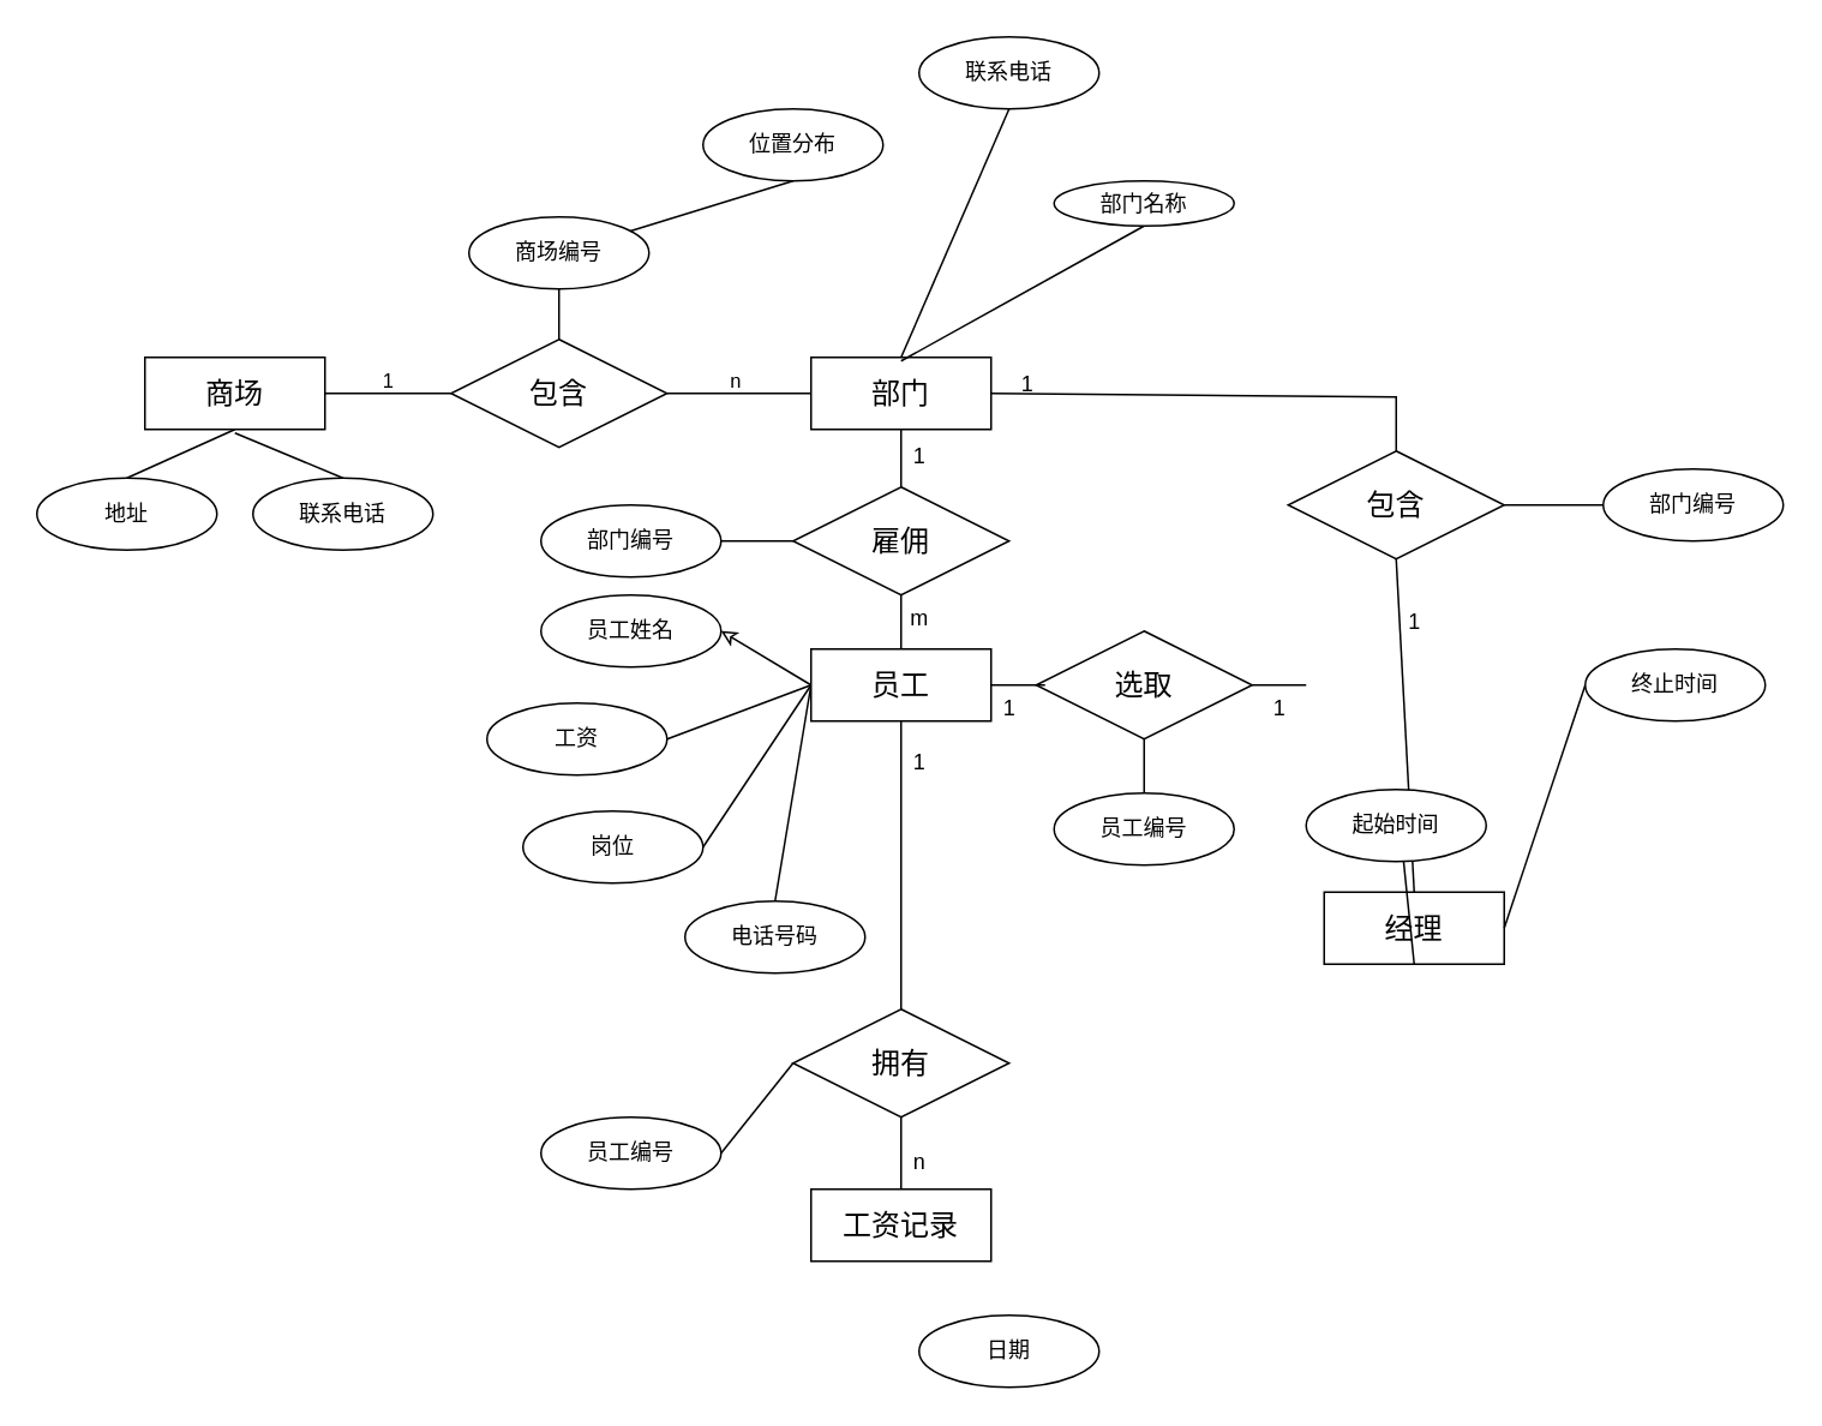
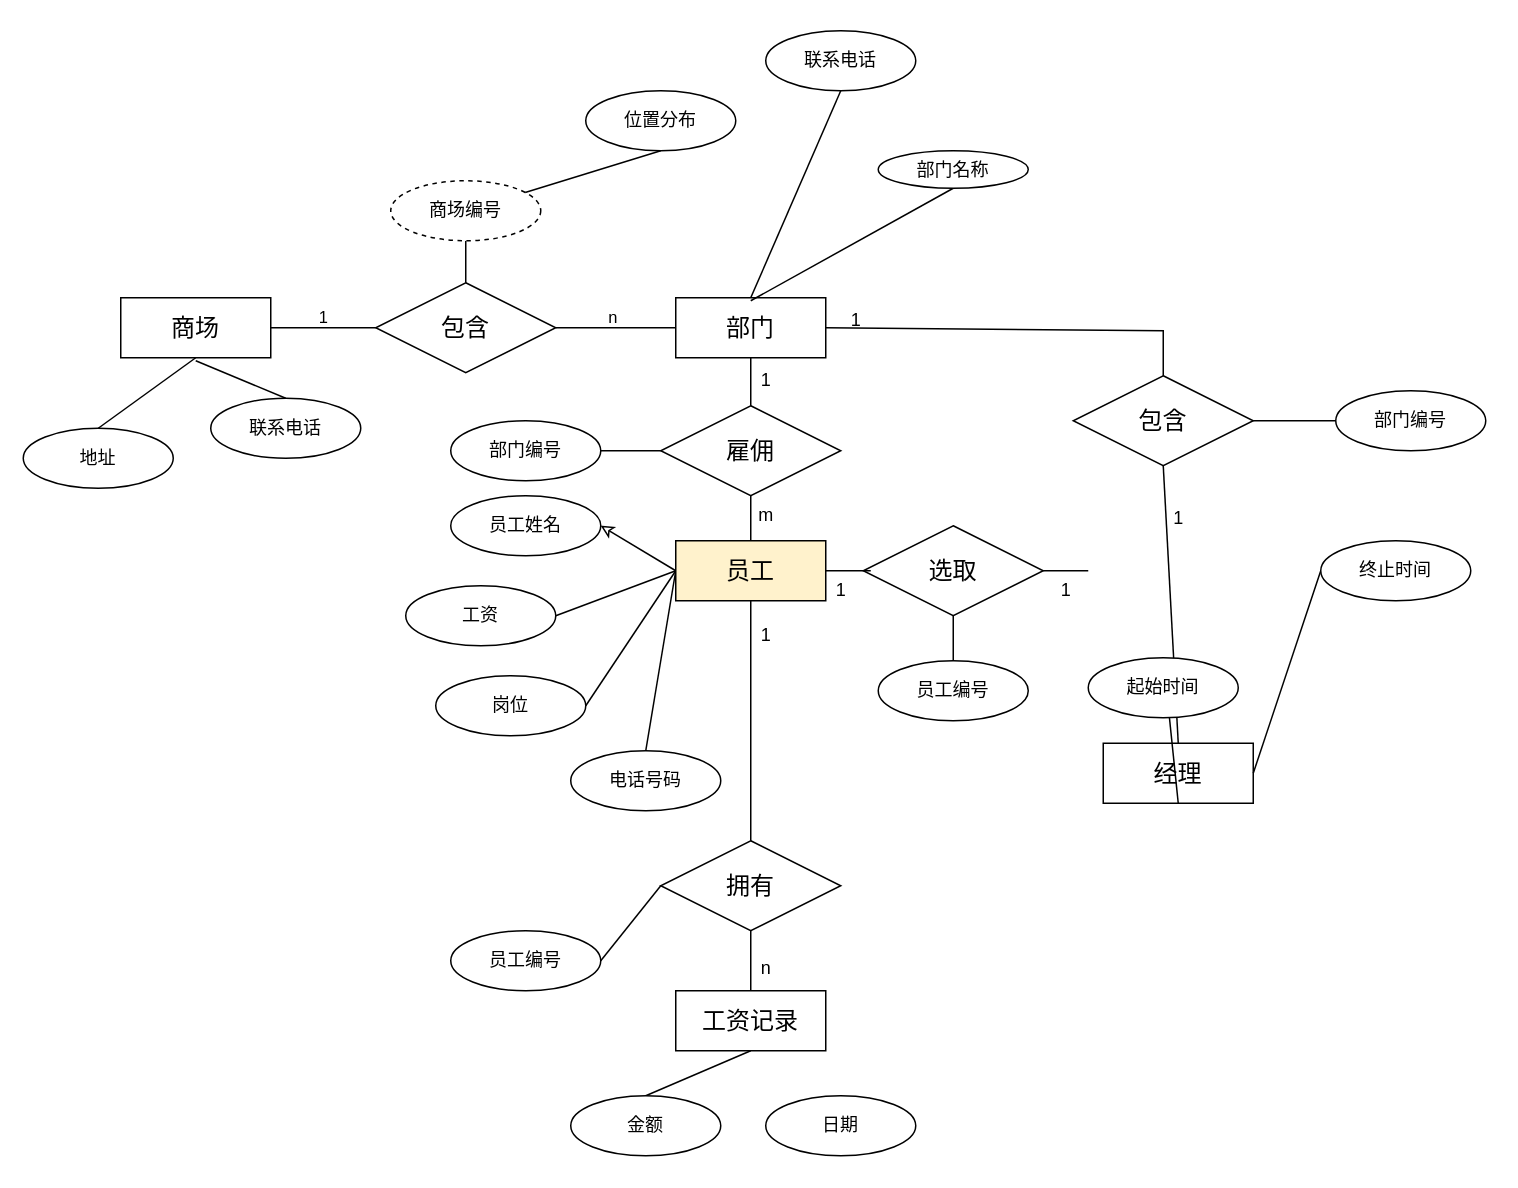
- <mxCell id="38" value="商场编号" style="ellipse;whiteSpace=wrap;html=1;align=center;" parent="1" vertex="1"><mxGeometry x="260" y="120" width="100" height="40" as="geometry" /></mxCell>
+ <mxCell id="38" value="商场编号" style="ellipse;whiteSpace=wrap;html=1;align=center;dashed=1;" parent="1" vertex="1"><mxGeometry x="260" y="120" width="100" height="40" as="geometry" /></mxCell>
- <mxCell id="40" value="地址" style="ellipse;whiteSpace=wrap;html=1;align=center;" parent="1" vertex="1"><mxGeometry x="20" y="265" width="100" height="40" as="geometry" /></mxCell>
+ <mxCell id="40" value="地址" style="ellipse;whiteSpace=wrap;html=1;align=center;" parent="1" vertex="1"><mxGeometry x="15" y="285" width="100" height="40" as="geometry" /></mxCell>
- <mxCell id="11" value="员工" style="whiteSpace=wrap;html=1;align=center;fontSize=16;" parent="1" vertex="1"><mxGeometry x="450" y="360" width="100" height="40" as="geometry" /></mxCell>
+ <mxCell id="11" value="员工" style="whiteSpace=wrap;html=1;align=center;fontSize=16;fillColor=#fff2cc;" parent="1" vertex="1"><mxGeometry x="450" y="360" width="100" height="40" as="geometry" /></mxCell>
+ <mxCell id="59" style="rounded=0;orthogonalLoop=1;jettySize=auto;html=1;exitX=0.5;exitY=0;exitDx=0;exitDy=0;entryX=0.5;entryY=1;entryDx=0;entryDy=0;endArrow=none;endFill=0;" edge="1" parent="1" source="60" target="12"><mxGeometry relative="1" as="geometry" /></mxCell>
+ <mxCell id="60" value="金额" style="ellipse;whiteSpace=wrap;html=1;align=center;" vertex="1" parent="1"><mxGeometry x="380" y="730" width="100" height="40" as="geometry" /></mxCell>
